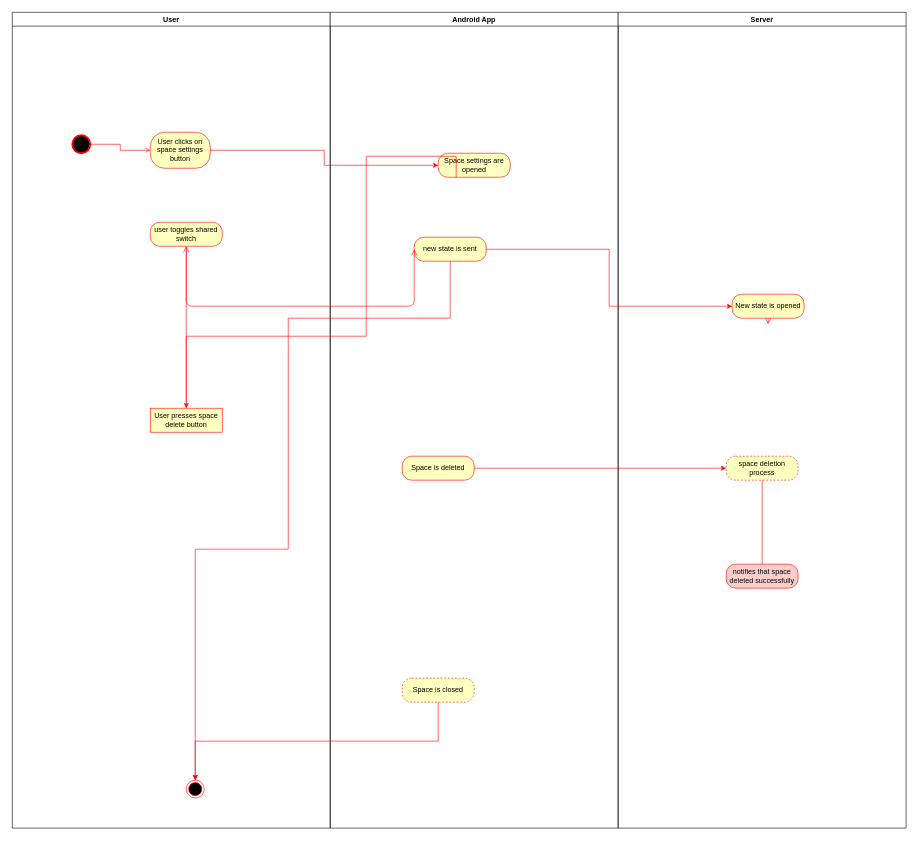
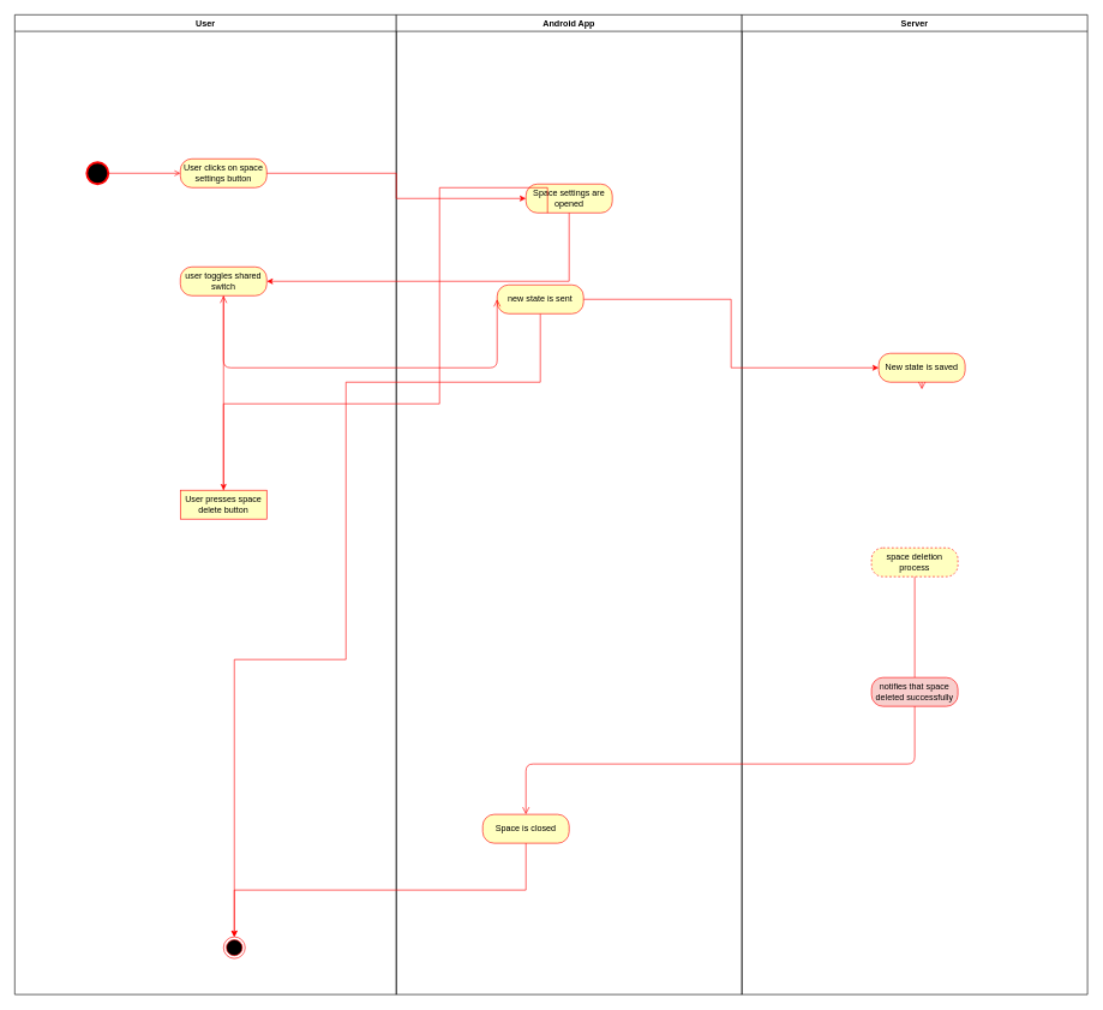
- <mxCell id="6" value="User clicks on space settings button" style="rounded=1;whiteSpace=wrap;html=1;arcSize=40;fontColor=#000000;fillColor=#ffffc0;strokeColor=#ff0000;" vertex="1" parent="2"><mxGeometry x="230" y="200" width="100" height="60" as="geometry" /></mxCell>
+ <mxCell id="6" value="User clicks on space settings button" style="rounded=1;whiteSpace=wrap;html=1;arcSize=40;fontColor=#000000;fillColor=#ffffc0;strokeColor=#ff0000;" vertex="1" parent="2"><mxGeometry x="230" y="200" width="120" height="40" as="geometry" /></mxCell>
+ <mxCell id="20" style="edgeStyle=orthogonalEdgeStyle;rounded=0;orthogonalLoop=1;jettySize=auto;html=1;strokeColor=#FF0000;entryX=1;entryY=0.5;entryDx=0;entryDy=0;" edge="1" parent="1" source="10" target="7"><mxGeometry relative="1" as="geometry"><mxPoint x="790" y="390" as="targetPoint" /><Array as="points"><mxPoint x="790" y="390" /></Array></mxGeometry></mxCell>
- <mxCell id="14" value="New state is opened" style="rounded=1;whiteSpace=wrap;html=1;arcSize=40;fontColor=#000000;fillColor=#ffffc0;strokeColor=#ff0000;" vertex="1" parent="13"><mxGeometry x="190" y="470" width="120" height="40" as="geometry" /></mxCell>
+ <mxCell id="14" value="New state is saved" style="rounded=1;whiteSpace=wrap;html=1;arcSize=40;fontColor=#000000;fillColor=#ffffc0;strokeColor=#ff0000;" vertex="1" parent="13"><mxGeometry x="190" y="470" width="120" height="40" as="geometry" /></mxCell>
- <mxCell id="11" value="Space is deleted" style="rounded=1;whiteSpace=wrap;html=1;arcSize=40;fontColor=#000000;fillColor=#ffffc0;strokeColor=#ff0000;" vertex="1" parent="9"><mxGeometry x="120" y="740" width="120" height="40" as="geometry" /></mxCell>
- <mxCell id="25" style="edgeStyle=orthogonalEdgeStyle;rounded=0;orthogonalLoop=1;jettySize=auto;html=1;strokeColor=#FF0000;" edge="1" parent="1" source="11" target="16"><mxGeometry relative="1" as="geometry" /></mxCell>
+ <mxCell id="26" value="" style="edgeStyle=orthogonalEdgeStyle;html=1;verticalAlign=bottom;endArrow=open;endSize=8;strokeColor=#ff0000;entryX=0.5;entryY=0;entryDx=0;entryDy=0;" edge="1" source="18" parent="1" target="12"><mxGeometry relative="1" as="geometry"><mxPoint x="1270" y="1040" as="targetPoint" /><Array as="points"><mxPoint x="1270" y="1060" /><mxPoint x="730" y="1060" /></Array></mxGeometry></mxCell>
- <mxCell id="12" value="Space is closed" style="rounded=1;whiteSpace=wrap;html=1;arcSize=40;fontColor=#000000;fillColor=#ffffc0;strokeColor=#ff0000;dashed=1;" vertex="1" parent="9"><mxGeometry x="120" y="1110" width="120" height="40" as="geometry" /></mxCell>
+ <mxCell id="12" value="Space is closed" style="rounded=1;whiteSpace=wrap;html=1;arcSize=40;fontColor=#000000;fillColor=#ffffc0;strokeColor=#ff0000;" vertex="1" parent="9"><mxGeometry x="120" y="1110" width="120" height="40" as="geometry" /></mxCell>
